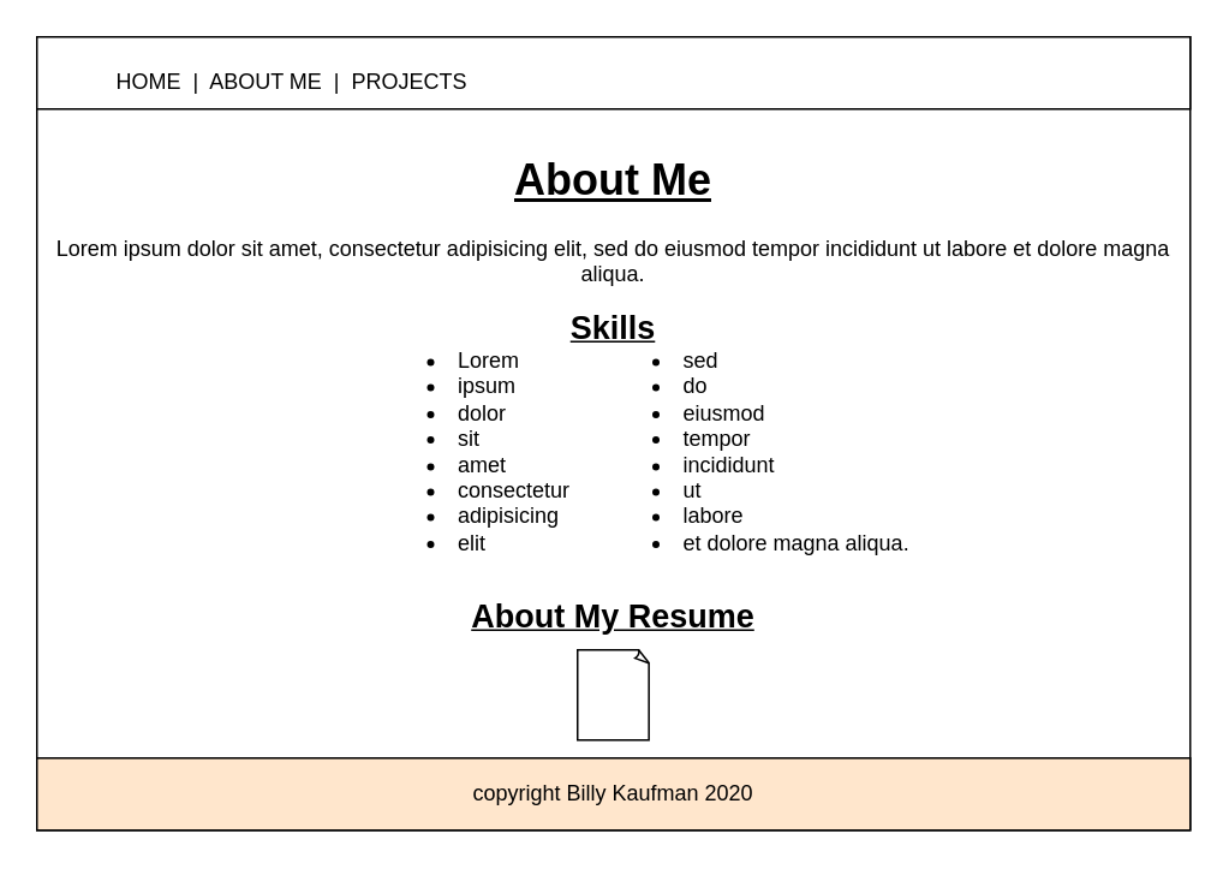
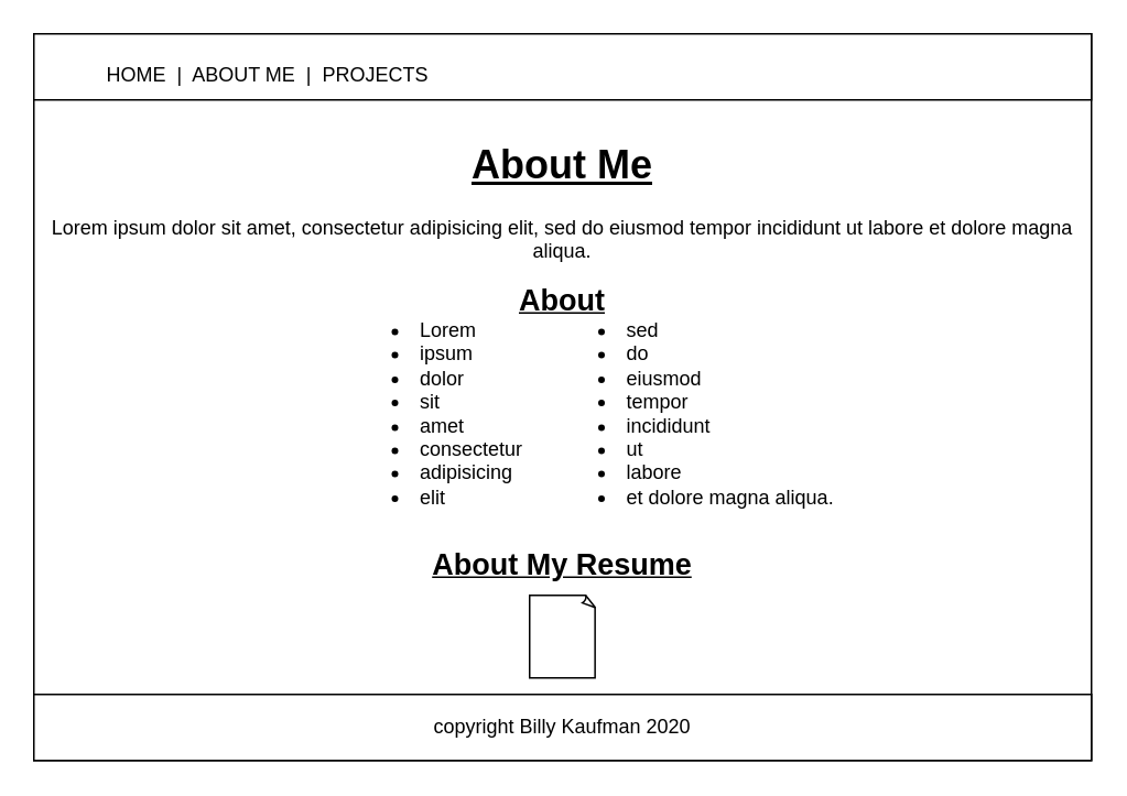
- <mxCell id="8" value="&lt;h1&gt;&lt;font style=&quot;font-size: 18px&quot;&gt;&lt;u&gt;Skills&lt;/u&gt;&lt;/font&gt;&lt;/h1&gt;&lt;p&gt;&lt;/p&gt;" style="text;html=1;strokeColor=none;fillColor=none;spacing=5;spacingTop=-20;whiteSpace=wrap;overflow=hidden;rounded=0;align=center;" vertex="1" parent="1"><mxGeometry x="20" y="160" width="640" height="40" as="geometry" /></mxCell>
+ <mxCell id="8" value="&lt;h1&gt;&lt;font style=&quot;font-size: 18px&quot;&gt;&lt;u&gt;About&lt;/u&gt;&lt;/font&gt;&lt;/h1&gt;&lt;p&gt;&lt;/p&gt;" style="text;html=1;strokeColor=none;fillColor=none;spacing=5;spacingTop=-20;whiteSpace=wrap;overflow=hidden;rounded=0;align=center;" vertex="1" parent="1"><mxGeometry x="20" y="160" width="640" height="40" as="geometry" /></mxCell>
- <mxCell id="5" value="copyright Billy Kaufman 2020" style="rounded=0;whiteSpace=wrap;html=1;fillColor=#ffe6cc;" vertex="1" parent="1"><mxGeometry x="20" y="420" width="640" height="40" as="geometry" /></mxCell>
+ <mxCell id="5" value="copyright Billy Kaufman 2020" style="rounded=0;whiteSpace=wrap;html=1;" vertex="1" parent="1"><mxGeometry x="20" y="420" width="640" height="40" as="geometry" /></mxCell>
